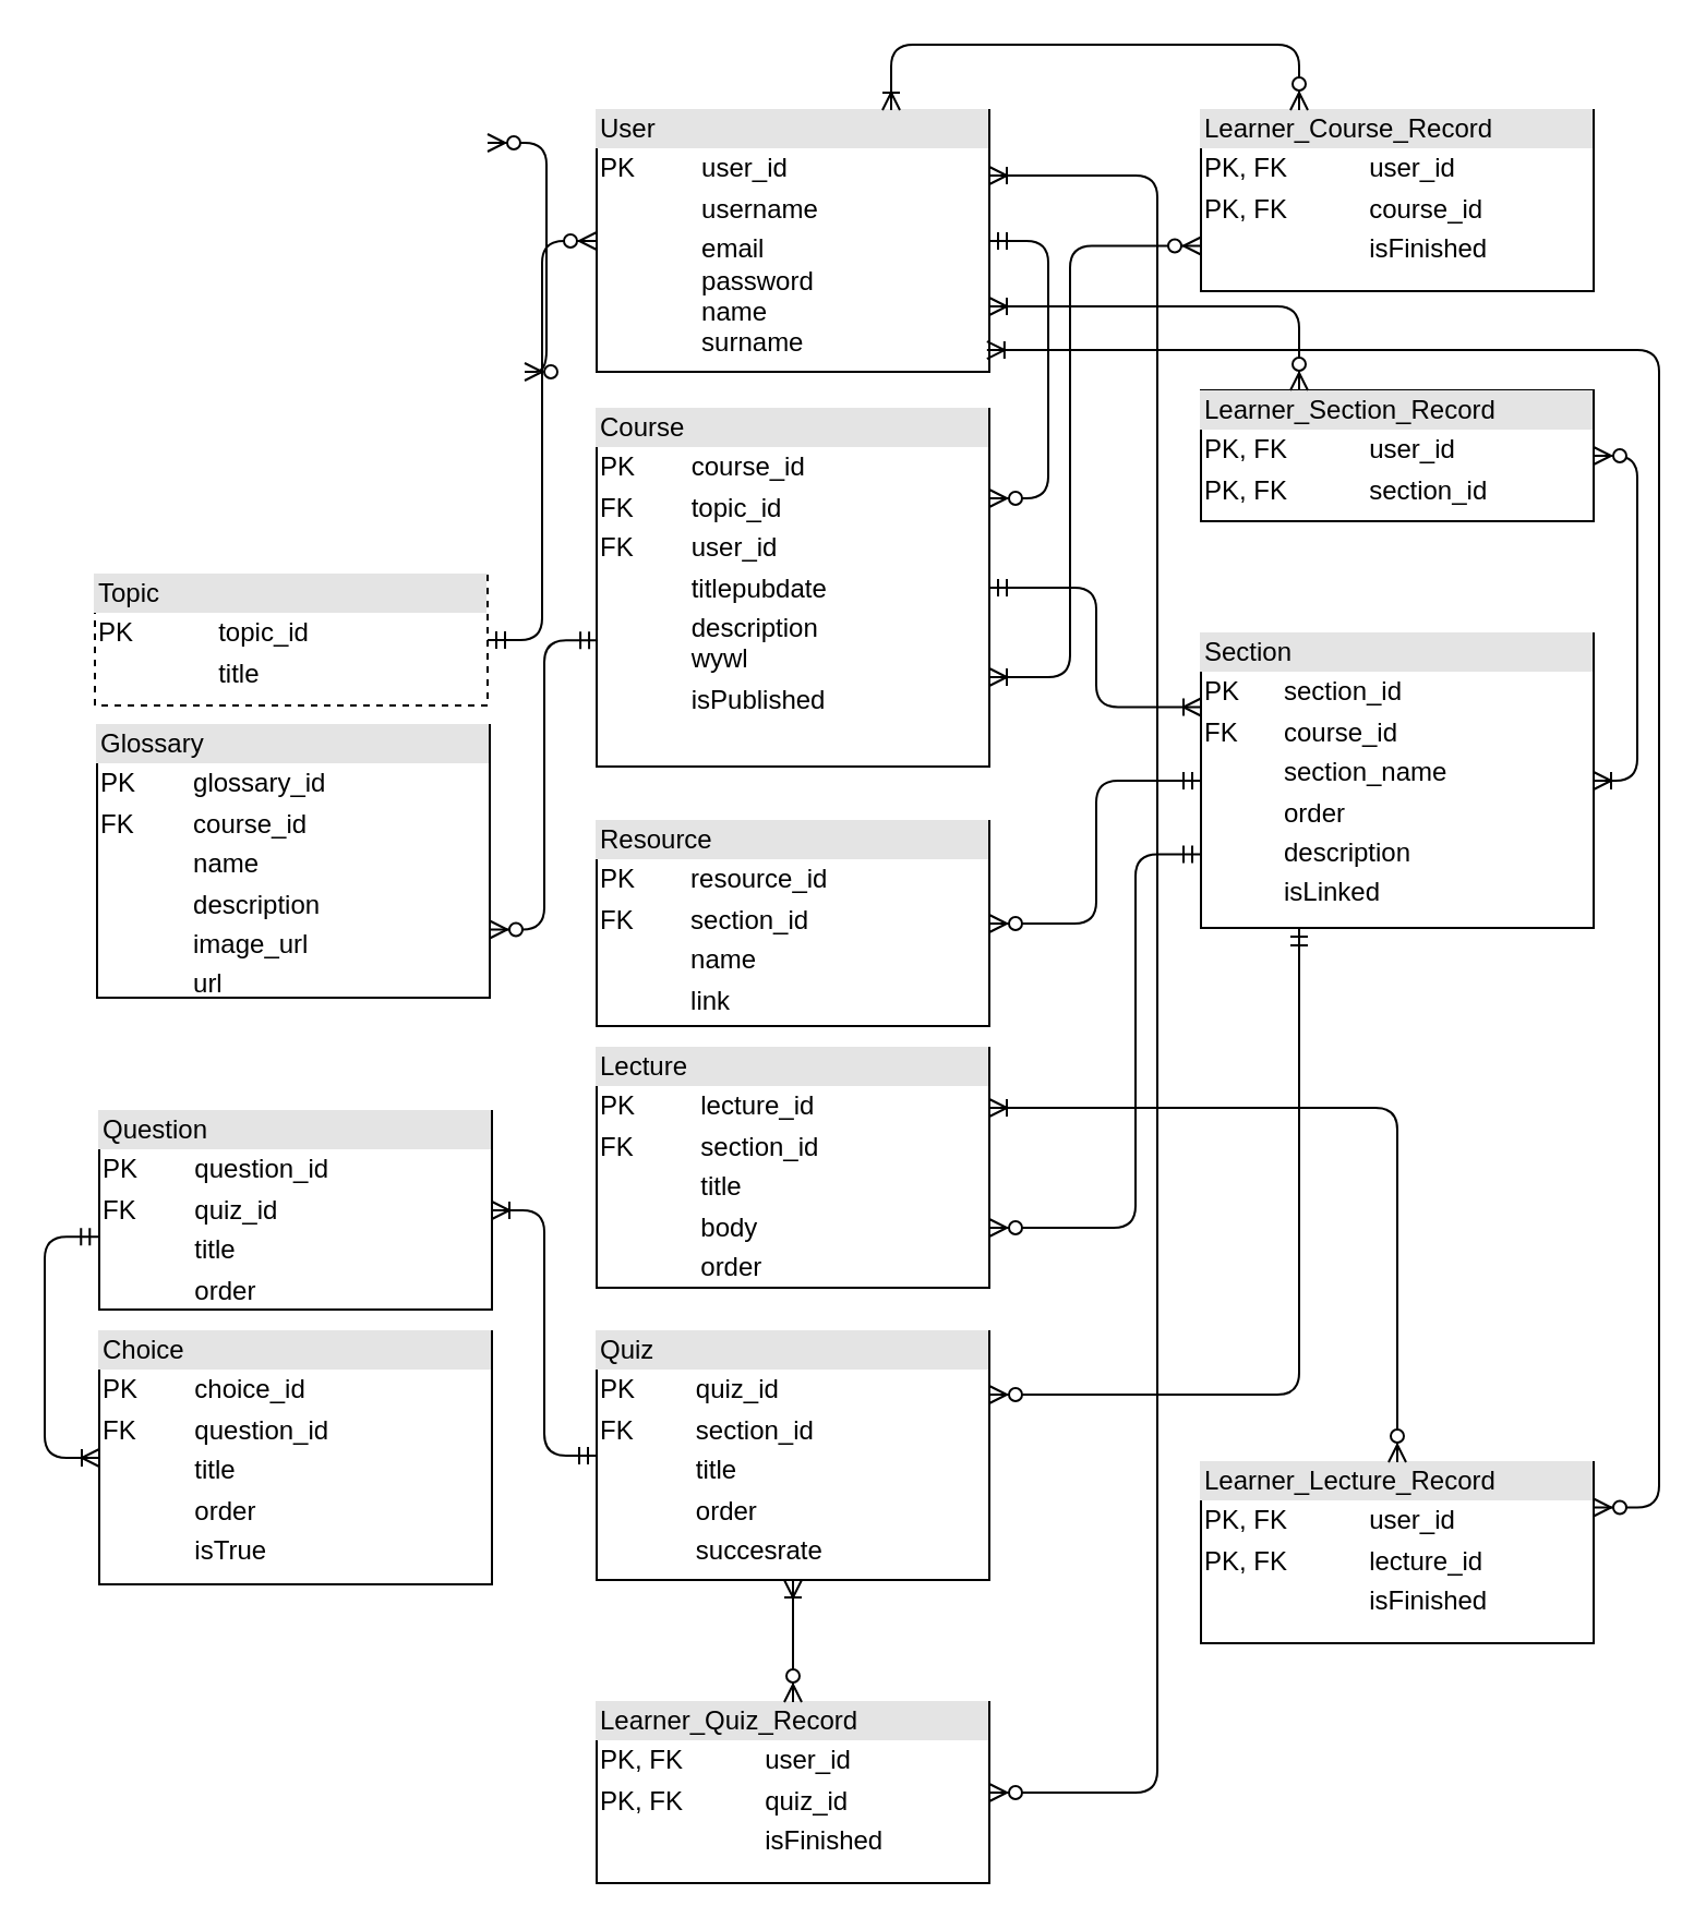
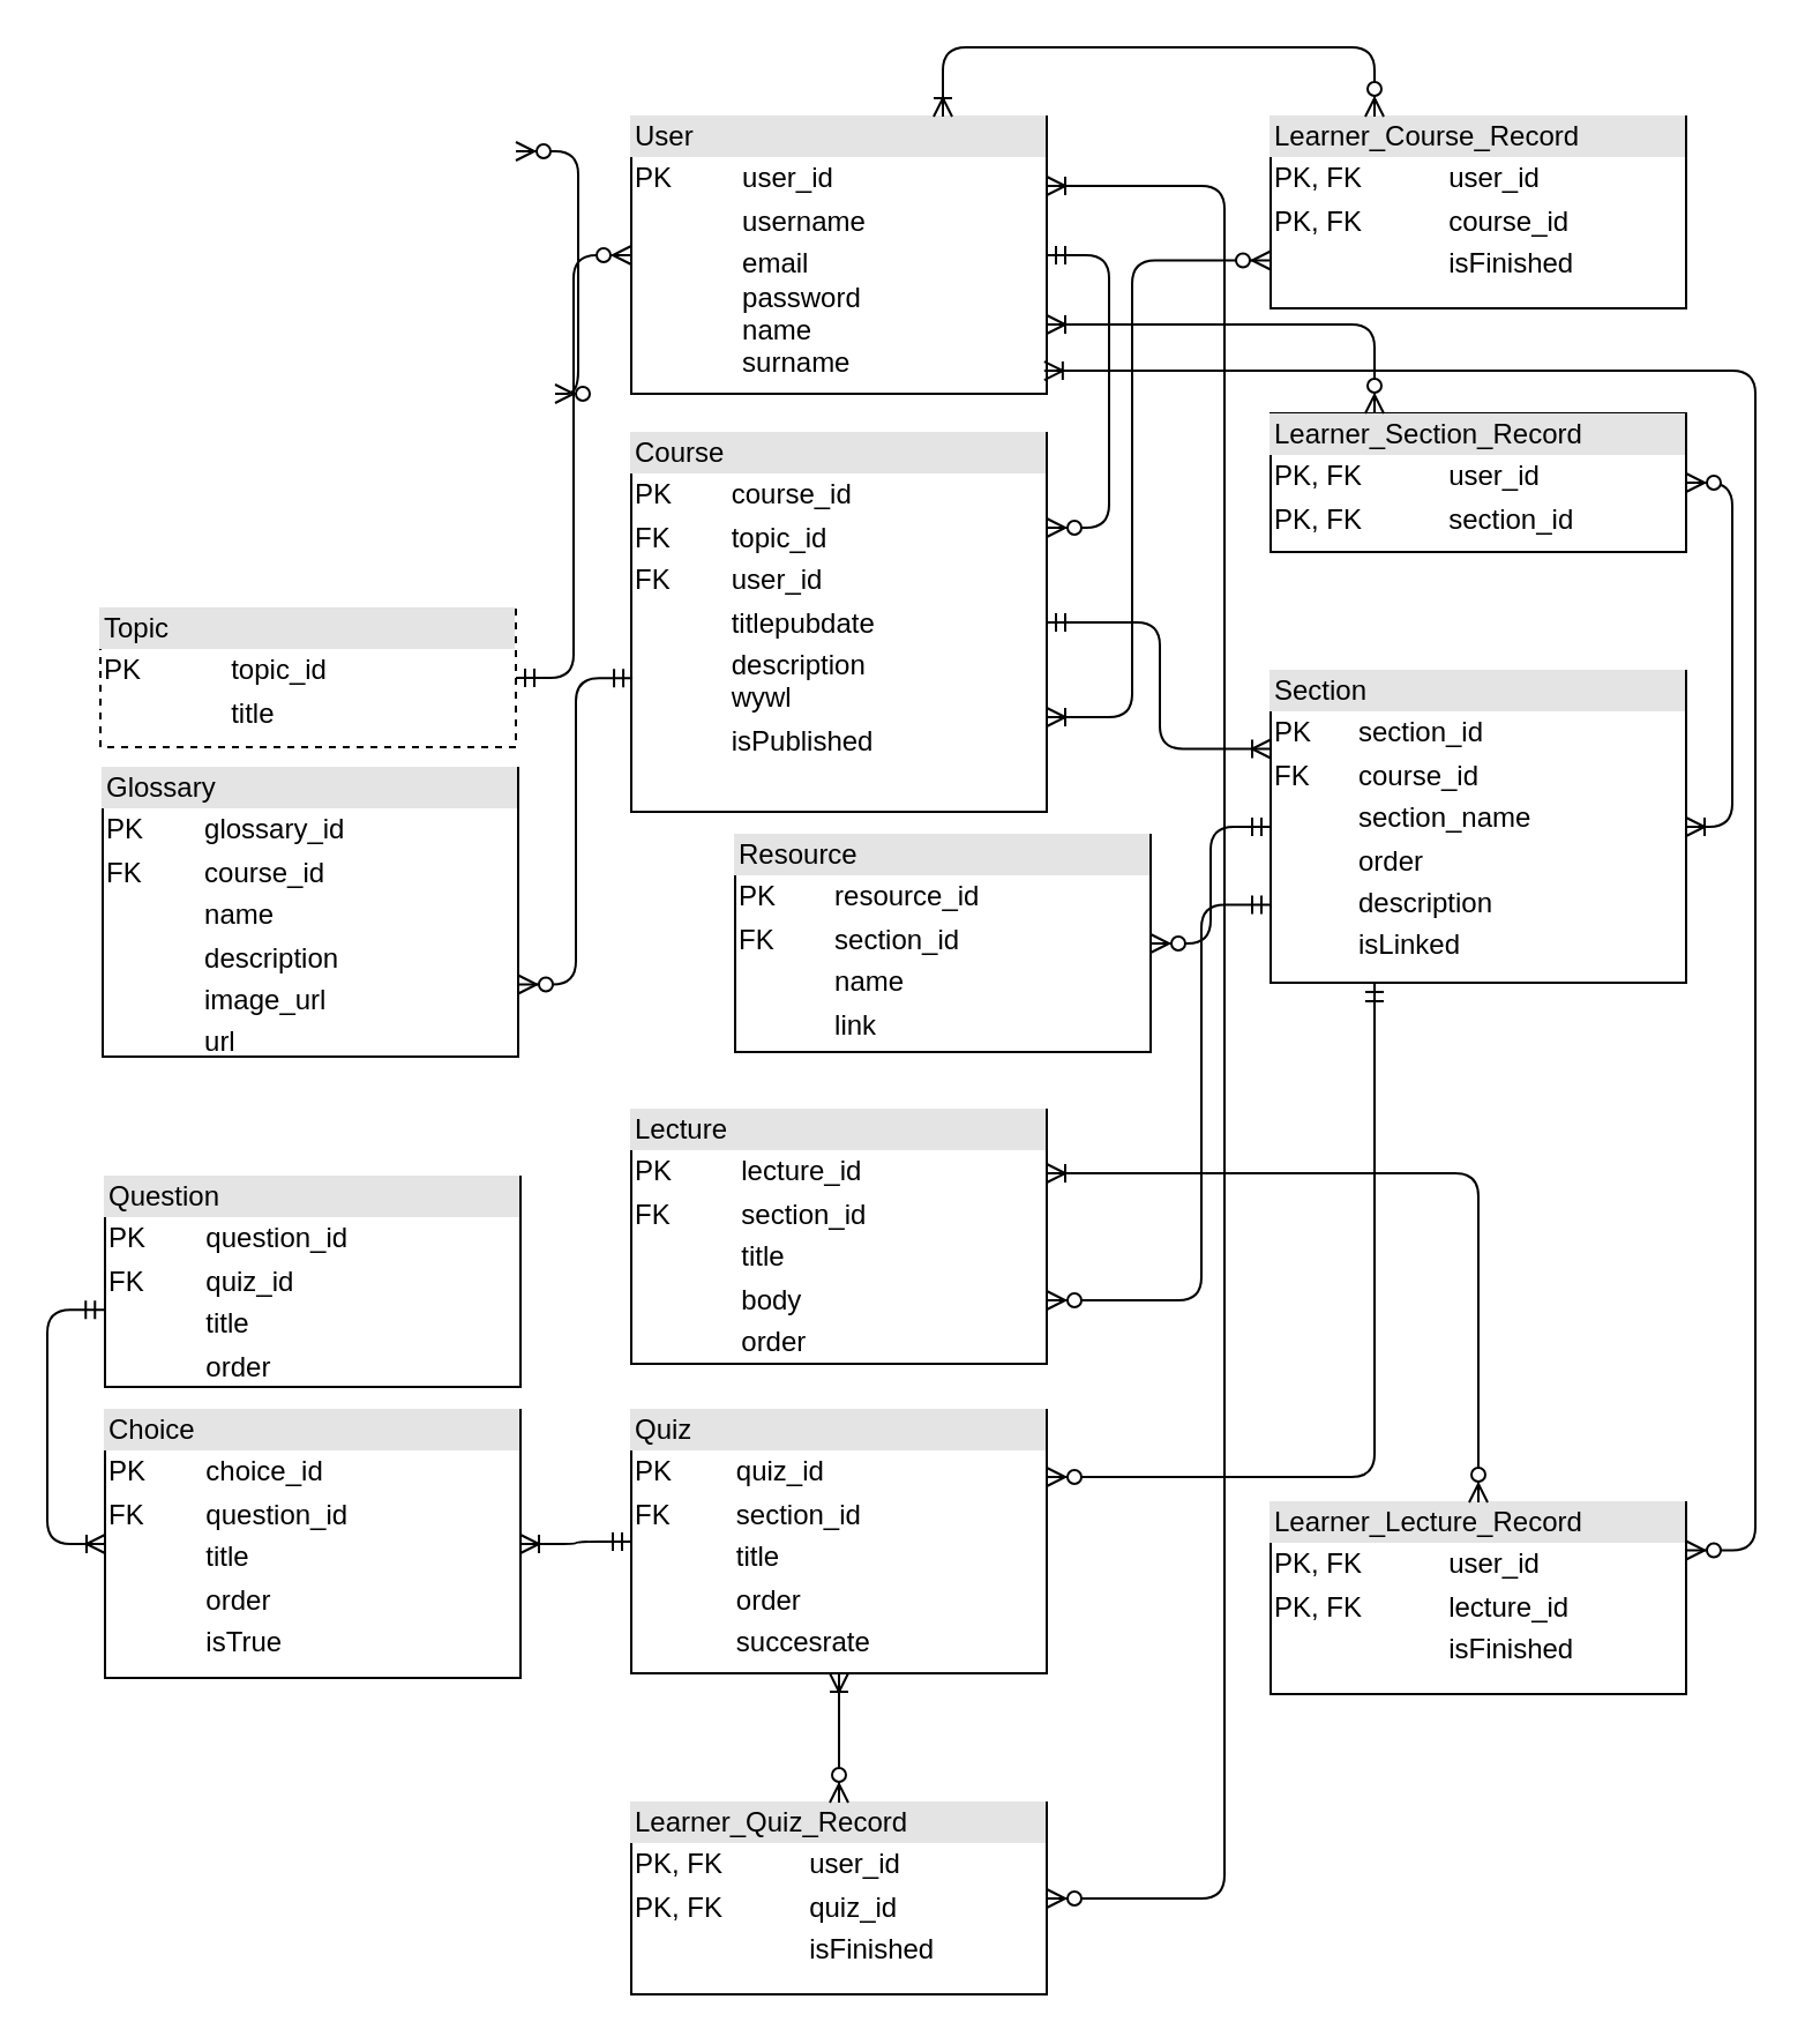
- <mxCell id="12" value="&lt;div style=&quot;box-sizing: border-box ; width: 100% ; background: #e4e4e4 ; padding: 2px&quot;&gt;Resource&lt;/div&gt;&lt;table style=&quot;width: 100% ; font-size: 1em&quot; cellpadding=&quot;2&quot; cellspacing=&quot;0&quot;&gt;&lt;tbody&gt;&lt;tr&gt;&lt;td&gt;PK&lt;/td&gt;&lt;td&gt;resource_id&lt;/td&gt;&lt;/tr&gt;&lt;tr&gt;&lt;td&gt;FK&lt;/td&gt;&lt;td&gt;section_id&lt;/td&gt;&lt;/tr&gt;&lt;tr&gt;&lt;td&gt;&lt;br&gt;&lt;/td&gt;&lt;td&gt;name&lt;/td&gt;&lt;/tr&gt;&lt;tr&gt;&lt;td&gt;&lt;br&gt;&lt;/td&gt;&lt;td&gt;link&lt;/td&gt;&lt;/tr&gt;&lt;tr&gt;&lt;td&gt;&lt;br&gt;&lt;/td&gt;&lt;td&gt;&lt;br&gt;&lt;/td&gt;&lt;/tr&gt;&lt;/tbody&gt;&lt;/table&gt;" style="verticalAlign=top;align=left;overflow=fill;html=1;" parent="1" vertex="1"><mxGeometry x="273" y="376" width="180" height="94" as="geometry" /></mxCell>
+ <mxCell id="12" value="&lt;div style=&quot;box-sizing: border-box ; width: 100% ; background: #e4e4e4 ; padding: 2px&quot;&gt;Resource&lt;/div&gt;&lt;table style=&quot;width: 100% ; font-size: 1em&quot; cellpadding=&quot;2&quot; cellspacing=&quot;0&quot;&gt;&lt;tbody&gt;&lt;tr&gt;&lt;td&gt;PK&lt;/td&gt;&lt;td&gt;resource_id&lt;/td&gt;&lt;/tr&gt;&lt;tr&gt;&lt;td&gt;FK&lt;/td&gt;&lt;td&gt;section_id&lt;/td&gt;&lt;/tr&gt;&lt;tr&gt;&lt;td&gt;&lt;br&gt;&lt;/td&gt;&lt;td&gt;name&lt;/td&gt;&lt;/tr&gt;&lt;tr&gt;&lt;td&gt;&lt;br&gt;&lt;/td&gt;&lt;td&gt;link&lt;/td&gt;&lt;/tr&gt;&lt;tr&gt;&lt;td&gt;&lt;br&gt;&lt;/td&gt;&lt;td&gt;&lt;br&gt;&lt;/td&gt;&lt;/tr&gt;&lt;/tbody&gt;&lt;/table&gt;" style="verticalAlign=top;align=left;overflow=fill;html=1;" parent="1" vertex="1"><mxGeometry x="318" y="361" width="180" height="94" as="geometry" /></mxCell>
- <mxCell id="19" value="" style="edgeStyle=elbowEdgeStyle;fontSize=12;html=1;endArrow=ERoneToMany;startArrow=ERmandOne;exitX=0;exitY=0.5;exitDx=0;exitDy=0;entryX=1;entryY=0.5;entryDx=0;entryDy=0;" parent="1" source="14" target="17" edge="1"><mxGeometry width="100" height="100" relative="1" as="geometry"><mxPoint x="220" y="780" as="sourcePoint" /><mxPoint x="320" y="680" as="targetPoint" /></mxGeometry></mxCell>
+ <mxCell id="19" value="" style="edgeStyle=elbowEdgeStyle;fontSize=12;html=1;endArrow=ERoneToMany;startArrow=ERmandOne;exitX=0;exitY=0.5;exitDx=0;exitDy=0;" parent="1" source="14" target="18" edge="1"><mxGeometry width="100" height="100" relative="1" as="geometry"><mxPoint x="220" y="780" as="sourcePoint" /><mxPoint x="320" y="680" as="targetPoint" /></mxGeometry></mxCell>
- <mxCell id="28" value="&lt;div style=&quot;box-sizing: border-box ; width: 100% ; background: #e4e4e4 ; padding: 2px&quot;&gt;Learner_Lecture_Record&lt;/div&gt;&lt;table style=&quot;width: 100% ; font-size: 1em&quot; cellpadding=&quot;2&quot; cellspacing=&quot;0&quot;&gt;&lt;tbody&gt;&lt;tr&gt;&lt;td&gt;PK, FK&lt;/td&gt;&lt;td&gt;user_id&lt;/td&gt;&lt;/tr&gt;&lt;tr&gt;&lt;td&gt;PK, FK&lt;/td&gt;&lt;td&gt;lecture_id&lt;/td&gt;&lt;/tr&gt;&lt;tr&gt;&lt;td&gt;&lt;br&gt;&lt;/td&gt;&lt;td&gt;isFinished&lt;/td&gt;&lt;/tr&gt;&lt;tr&gt;&lt;td&gt;&lt;br&gt;&lt;/td&gt;&lt;td&gt;&lt;/td&gt;&lt;/tr&gt;&lt;/tbody&gt;&lt;/table&gt;" style="verticalAlign=top;align=left;overflow=fill;html=1;" parent="1" vertex="1"><mxGeometry x="550" y="670" width="180" height="83" as="geometry" /></mxCell>
+ <mxCell id="28" value="&lt;div style=&quot;box-sizing: border-box ; width: 100% ; background: #e4e4e4 ; padding: 2px&quot;&gt;Learner_Lecture_Record&lt;/div&gt;&lt;table style=&quot;width: 100% ; font-size: 1em&quot; cellpadding=&quot;2&quot; cellspacing=&quot;0&quot;&gt;&lt;tbody&gt;&lt;tr&gt;&lt;td&gt;PK, FK&lt;/td&gt;&lt;td&gt;user_id&lt;/td&gt;&lt;/tr&gt;&lt;tr&gt;&lt;td&gt;PK, FK&lt;/td&gt;&lt;td&gt;lecture_id&lt;/td&gt;&lt;/tr&gt;&lt;tr&gt;&lt;td&gt;&lt;br&gt;&lt;/td&gt;&lt;td&gt;isFinished&lt;/td&gt;&lt;/tr&gt;&lt;tr&gt;&lt;td&gt;&lt;br&gt;&lt;/td&gt;&lt;td&gt;&lt;/td&gt;&lt;/tr&gt;&lt;/tbody&gt;&lt;/table&gt;" style="verticalAlign=top;align=left;overflow=fill;html=1;" parent="1" vertex="1"><mxGeometry x="550" y="650" width="180" height="83" as="geometry" /></mxCell>
